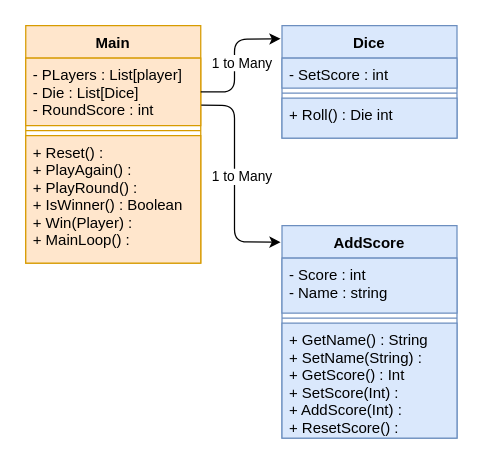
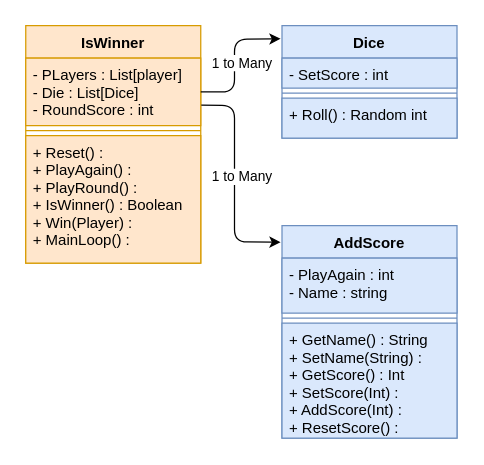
- <mxCell id="6" value="Main" style="swimlane;fontStyle=1;align=center;verticalAlign=top;childLayout=stackLayout;horizontal=1;startSize=26;horizontalStack=0;resizeParent=1;resizeParentMax=0;resizeLast=0;collapsible=1;marginBottom=0;fillColor=#ffe6cc;strokeColor=#d79b00;" vertex="1" parent="1"><mxGeometry x="20" y="20" width="140" height="190" as="geometry"><mxRectangle x="40" y="40" width="70" height="26" as="alternateBounds" /></mxGeometry></mxCell>
+ <mxCell id="6" value="IsWinner" style="swimlane;fontStyle=1;align=center;verticalAlign=top;childLayout=stackLayout;horizontal=1;startSize=26;horizontalStack=0;resizeParent=1;resizeParentMax=0;resizeLast=0;collapsible=1;marginBottom=0;fillColor=#ffe6cc;strokeColor=#d79b00;" vertex="1" parent="1"><mxGeometry x="20" y="20" width="140" height="190" as="geometry"><mxRectangle x="40" y="40" width="70" height="26" as="alternateBounds" /></mxGeometry></mxCell>
- <mxCell id="13" value="+ Roll() : Die int" style="text;strokeColor=#6c8ebf;fillColor=#dae8fc;align=left;verticalAlign=top;spacingLeft=4;spacingRight=4;overflow=hidden;rotatable=0;points=[[0,0.5],[1,0.5]];portConstraint=eastwest;" vertex="1" parent="10"><mxGeometry y="58" width="140" height="32" as="geometry" /></mxCell>
+ <mxCell id="13" value="+ Roll() : Random int" style="text;strokeColor=#6c8ebf;fillColor=#dae8fc;align=left;verticalAlign=top;spacingLeft=4;spacingRight=4;overflow=hidden;rotatable=0;points=[[0,0.5],[1,0.5]];portConstraint=eastwest;" vertex="1" parent="10"><mxGeometry y="58" width="140" height="32" as="geometry" /></mxCell>
- <mxCell id="3" value="- Score : int&#10;- Name : string" style="text;strokeColor=#6c8ebf;fillColor=#dae8fc;align=left;verticalAlign=top;spacingLeft=4;spacingRight=4;overflow=hidden;rotatable=0;points=[[0,0.5],[1,0.5]];portConstraint=eastwest;" parent="2" vertex="1"><mxGeometry y="26" width="140" height="44" as="geometry" /></mxCell>
+ <mxCell id="3" value="- PlayAgain : int&#10;- Name : string" style="text;strokeColor=#6c8ebf;fillColor=#dae8fc;align=left;verticalAlign=top;spacingLeft=4;spacingRight=4;overflow=hidden;rotatable=0;points=[[0,0.5],[1,0.5]];portConstraint=eastwest;" parent="2" vertex="1"><mxGeometry y="26" width="140" height="44" as="geometry" /></mxCell>
